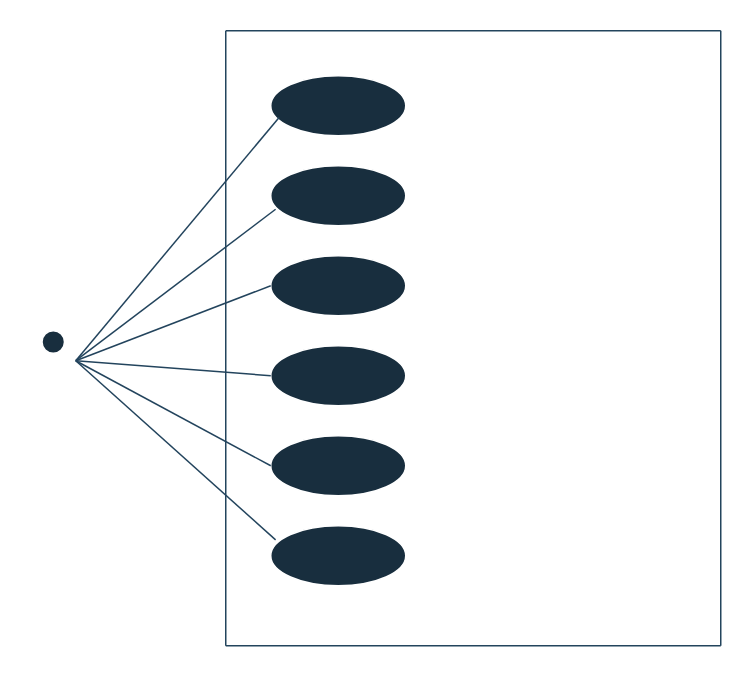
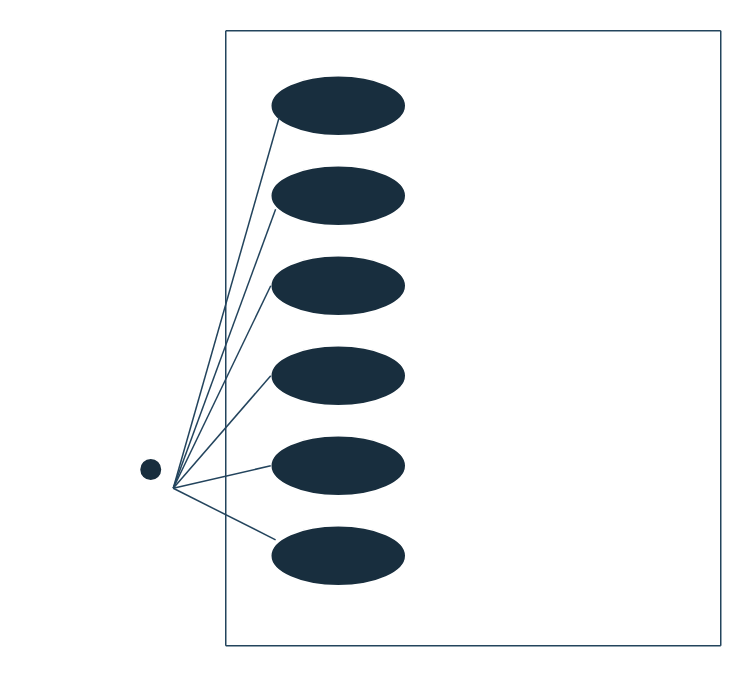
- <mxCell id="2" value="Actor" style="shape=umlActor;verticalLabelPosition=bottom;verticalAlign=top;html=1;outlineConnect=0;labelBackgroundColor=none;fillColor=#182E3E;strokeColor=#FFFFFF;fontColor=#FFFFFF;" parent="1" vertex="1"><mxGeometry x="20" y="220" width="30" height="60" as="geometry" /></mxCell>
+ <mxCell id="2" value="Actor" style="shape=umlActor;verticalLabelPosition=bottom;verticalAlign=top;html=1;outlineConnect=0;labelBackgroundColor=none;fillColor=#182E3E;strokeColor=#FFFFFF;fontColor=#FFFFFF;" parent="1" vertex="1"><mxGeometry x="85" y="305" width="30" height="60" as="geometry" /></mxCell>
